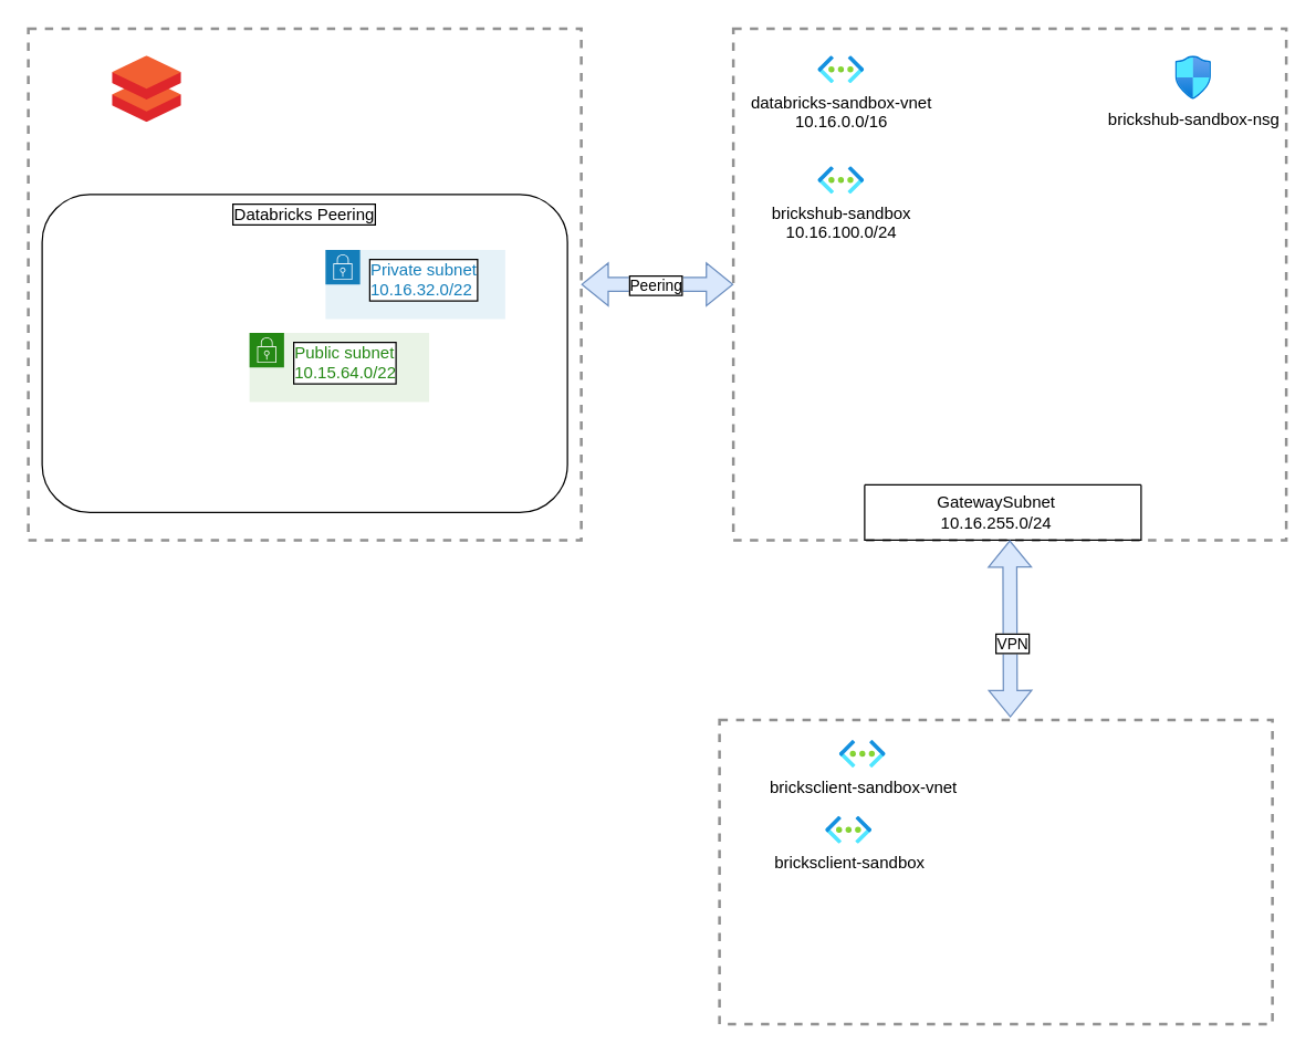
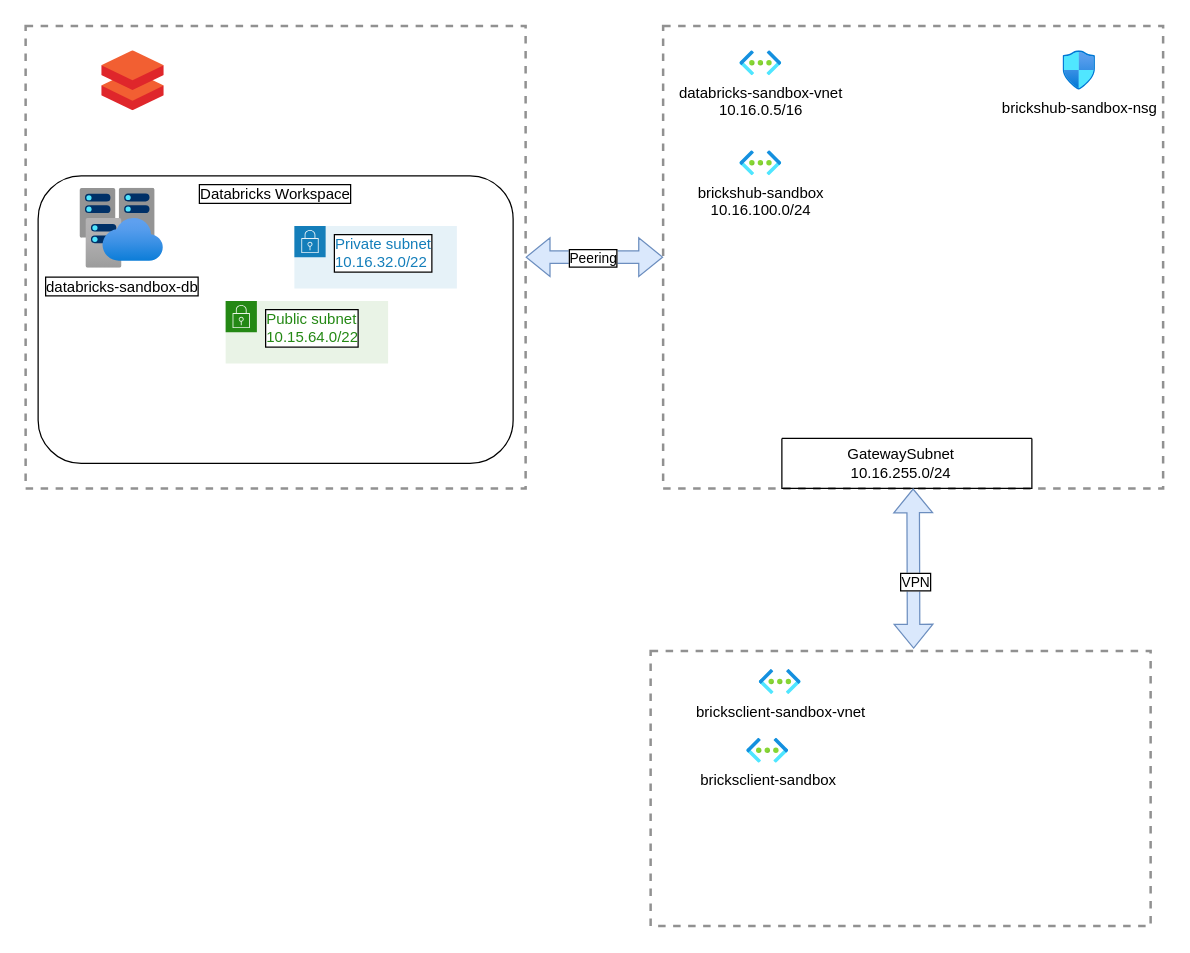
- <mxCell id="11" value="databricks-sandbox-vnet&lt;br&gt;10.16.0.0/16" style="aspect=fixed;html=1;points=[];align=center;image;fontSize=12;image=img/lib/azure2/networking/Virtual_Networks.svg;" parent="8" vertex="1"><mxGeometry x="61.5" y="20" width="33.5" height="20" as="geometry" /></mxCell>
+ <mxCell id="11" value="databricks-sandbox-vnet&lt;br&gt;10.16.0.5/16" style="aspect=fixed;html=1;points=[];align=center;image;fontSize=12;image=img/lib/azure2/networking/Virtual_Networks.svg;" parent="8" vertex="1"><mxGeometry x="61.5" y="20" width="33.5" height="20" as="geometry" /></mxCell>
- <mxCell id="3" value="Databricks Peering" style="rounded=1;whiteSpace=wrap;html=1;labelBackgroundColor=#FFFFFF;labelBorderColor=default;fillColor=none;verticalAlign=top;" parent="2" vertex="1"><mxGeometry x="10" y="120" width="380" height="230" as="geometry" /></mxCell>
+ <mxCell id="3" value="Databricks Workspace" style="rounded=1;whiteSpace=wrap;html=1;labelBackgroundColor=#FFFFFF;labelBorderColor=default;fillColor=none;verticalAlign=top;" parent="2" vertex="1"><mxGeometry x="10" y="120" width="380" height="230" as="geometry" /></mxCell>
+ <mxCell id="4" value="databricks-sandbox-db" style="aspect=fixed;html=1;points=[];align=center;image;fontSize=12;image=img/lib/azure2/databases/Virtual_Clusters.svg;rounded=1;labelBackgroundColor=#FFFFFF;labelBorderColor=default;" parent="2" vertex="1"><mxGeometry x="43" y="130" width="68" height="64" as="geometry" /></mxCell>
